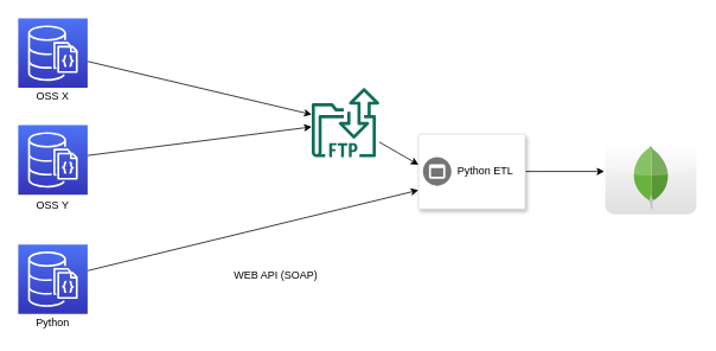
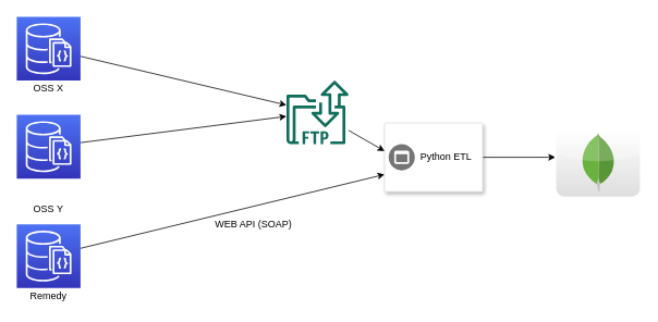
- <mxCell id="11" value="OSS Y" style="text;html=1;strokeColor=none;fillColor=none;align=center;verticalAlign=middle;whiteSpace=wrap;rounded=0;" parent="1" vertex="1"><mxGeometry x="39" y="220" width="40" height="20" as="geometry" /></mxCell>
+ <mxCell id="11" value="OSS Y" style="text;html=1;strokeColor=none;fillColor=none;align=center;verticalAlign=middle;whiteSpace=wrap;rounded=0;" parent="1" vertex="1"><mxGeometry x="39" y="245" width="40" height="20" as="geometry" /></mxCell>
- <mxCell id="18" value="WEB API (SOAP) " style="text;html=1;strokeColor=none;fillColor=none;align=center;verticalAlign=middle;whiteSpace=wrap;rounded=0;" vertex="1" parent="1"><mxGeometry x="260" y="299" width="100" height="20" as="geometry" /></mxCell>
+ <mxCell id="18" value="WEB API (SOAP) " style="text;html=1;strokeColor=none;fillColor=none;align=center;verticalAlign=middle;whiteSpace=wrap;rounded=0;" vertex="1" parent="1"><mxGeometry x="260" y="264" width="100" height="20" as="geometry" /></mxCell>
- <mxCell id="14" value="Python" style="text;html=1;strokeColor=none;fillColor=none;align=center;verticalAlign=middle;whiteSpace=wrap;rounded=0;" parent="1" vertex="1"><mxGeometry x="39" y="352" width="40" height="20" as="geometry" /></mxCell>
+ <mxCell id="14" value="Remedy" style="text;html=1;strokeColor=none;fillColor=none;align=center;verticalAlign=middle;whiteSpace=wrap;rounded=0;" parent="1" vertex="1"><mxGeometry x="39" y="352" width="40" height="20" as="geometry" /></mxCell>
